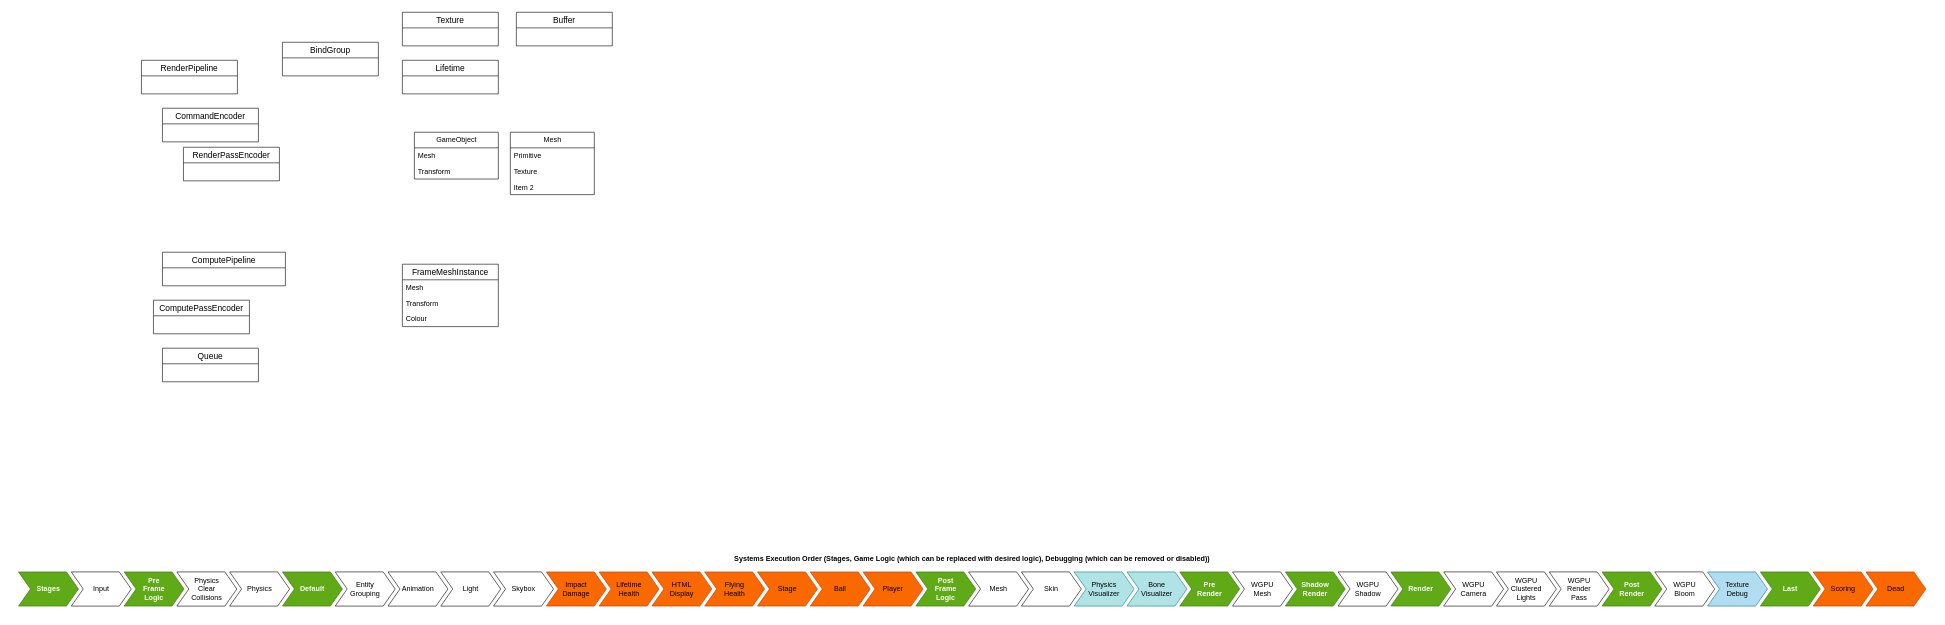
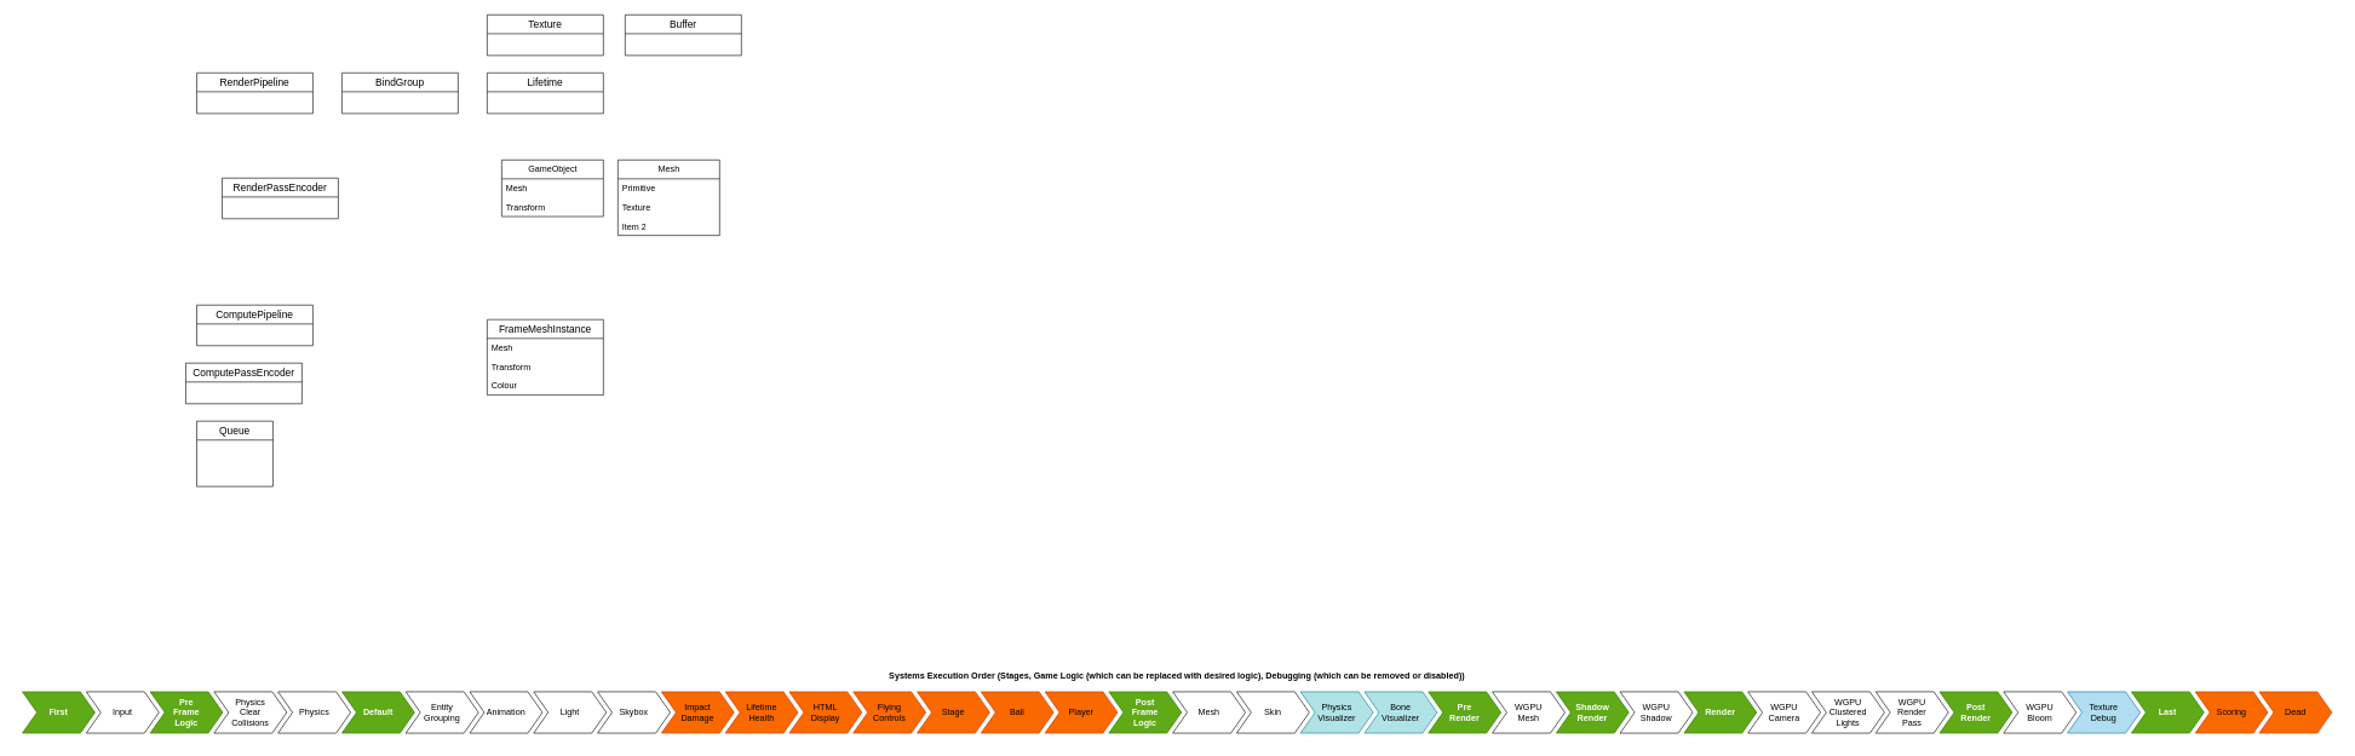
- <mxCell id="12" value="BindGroup" style="swimlane;fontStyle=0;childLayout=stackLayout;horizontal=1;startSize=26;horizontalStack=0;resizeParent=1;resizeParentMax=0;resizeLast=0;collapsible=1;marginBottom=0;align=center;fontSize=14;" parent="1" vertex="1"><mxGeometry x="470" y="70" width="160" height="56" as="geometry"><mxRectangle x="254" y="200" width="60" height="30" as="alternateBounds" /></mxGeometry></mxCell>
+ <mxCell id="12" value="BindGroup" style="swimlane;fontStyle=0;childLayout=stackLayout;horizontal=1;startSize=26;horizontalStack=0;resizeParent=1;resizeParentMax=0;resizeLast=0;collapsible=1;marginBottom=0;align=center;fontSize=14;" parent="1" vertex="1"><mxGeometry x="470" y="100" width="160" height="56" as="geometry"><mxRectangle x="254" y="200" width="60" height="30" as="alternateBounds" /></mxGeometry></mxCell>
- <mxCell id="6" value="RenderPipeline" style="swimlane;fontStyle=0;childLayout=stackLayout;horizontal=1;startSize=26;horizontalStack=0;resizeParent=1;resizeParentMax=0;resizeLast=0;collapsible=1;marginBottom=0;align=center;fontSize=14;" parent="1" vertex="1"><mxGeometry x="235" y="100" width="160" height="56" as="geometry"><mxRectangle x="254" y="200" width="60" height="30" as="alternateBounds" /></mxGeometry></mxCell>
+ <mxCell id="6" value="RenderPipeline" style="swimlane;fontStyle=0;childLayout=stackLayout;horizontal=1;startSize=26;horizontalStack=0;resizeParent=1;resizeParentMax=0;resizeLast=0;collapsible=1;marginBottom=0;align=center;fontSize=14;" parent="1" vertex="1"><mxGeometry x="270" y="100" width="160" height="56" as="geometry"><mxRectangle x="254" y="200" width="60" height="30" as="alternateBounds" /></mxGeometry></mxCell>
- <mxCell id="7" value="CommandEncoder" style="swimlane;fontStyle=0;childLayout=stackLayout;horizontal=1;startSize=26;horizontalStack=0;resizeParent=1;resizeParentMax=0;resizeLast=0;collapsible=1;marginBottom=0;align=center;fontSize=14;" parent="1" vertex="1"><mxGeometry x="270" y="180" width="160" height="56" as="geometry"><mxRectangle x="254" y="200" width="60" height="30" as="alternateBounds" /></mxGeometry></mxCell>
- <mxCell id="9" value="ComputePipeline" style="swimlane;fontStyle=0;childLayout=stackLayout;horizontal=1;startSize=26;horizontalStack=0;resizeParent=1;resizeParentMax=0;resizeLast=0;collapsible=1;marginBottom=0;align=center;fontSize=14;" parent="1" vertex="1"><mxGeometry x="270" y="420" width="205" height="56" as="geometry"><mxRectangle x="254" y="200" width="60" height="30" as="alternateBounds" /></mxGeometry></mxCell>
+ <mxCell id="9" value="ComputePipeline" style="swimlane;fontStyle=0;childLayout=stackLayout;horizontal=1;startSize=26;horizontalStack=0;resizeParent=1;resizeParentMax=0;resizeLast=0;collapsible=1;marginBottom=0;align=center;fontSize=14;" parent="1" vertex="1"><mxGeometry x="270" y="420" width="160" height="56" as="geometry"><mxRectangle x="254" y="200" width="60" height="30" as="alternateBounds" /></mxGeometry></mxCell>
- <mxCell id="11" value="Queue" style="swimlane;fontStyle=0;childLayout=stackLayout;horizontal=1;startSize=26;horizontalStack=0;resizeParent=1;resizeParentMax=0;resizeLast=0;collapsible=1;marginBottom=0;align=center;fontSize=14;" parent="1" vertex="1"><mxGeometry x="270" y="580" width="160" height="56" as="geometry"><mxRectangle x="254" y="200" width="60" height="30" as="alternateBounds" /></mxGeometry></mxCell>
+ <mxCell id="11" value="Queue" style="swimlane;fontStyle=0;childLayout=stackLayout;horizontal=1;startSize=26;horizontalStack=0;resizeParent=1;resizeParentMax=0;resizeLast=0;collapsible=1;marginBottom=0;align=center;fontSize=14;" parent="1" vertex="1"><mxGeometry x="270" y="580" width="105" height="90" as="geometry"><mxRectangle x="254" y="200" width="60" height="30" as="alternateBounds" /></mxGeometry></mxCell>
- <mxCell id="17" value="Stages" style="shape=step;perimeter=stepPerimeter;fixedSize=1;points=[];whiteSpace=wrap;html=1;fontStyle=1;fillColor=#60a917;fontColor=#ffffff;strokeColor=#2D7600;" parent="16" vertex="1"><mxGeometry x="10" y="33" width="100" height="57" as="geometry" /></mxCell>
+ <mxCell id="17" value="First" style="shape=step;perimeter=stepPerimeter;fixedSize=1;points=[];whiteSpace=wrap;html=1;fontStyle=1;fillColor=#60a917;fontColor=#ffffff;strokeColor=#2D7600;" parent="16" vertex="1"><mxGeometry x="10" y="33" width="100" height="57" as="geometry" /></mxCell>
- <mxCell id="30" value="Flying&lt;div&gt;Health&lt;/div&gt;" style="shape=step;perimeter=stepPerimeter;fixedSize=1;points=[];whiteSpace=wrap;html=1;fillColor=#fa6800;fontColor=#000000;strokeColor=#C73500;" parent="16" vertex="1"><mxGeometry x="1154" y="33" width="100" height="57" as="geometry" /></mxCell>
+ <mxCell id="30" value="Flying&lt;div&gt;Controls&lt;/div&gt;" style="shape=step;perimeter=stepPerimeter;fixedSize=1;points=[];whiteSpace=wrap;html=1;fillColor=#fa6800;fontColor=#000000;strokeColor=#C73500;" parent="16" vertex="1"><mxGeometry x="1154" y="33" width="100" height="57" as="geometry" /></mxCell>
